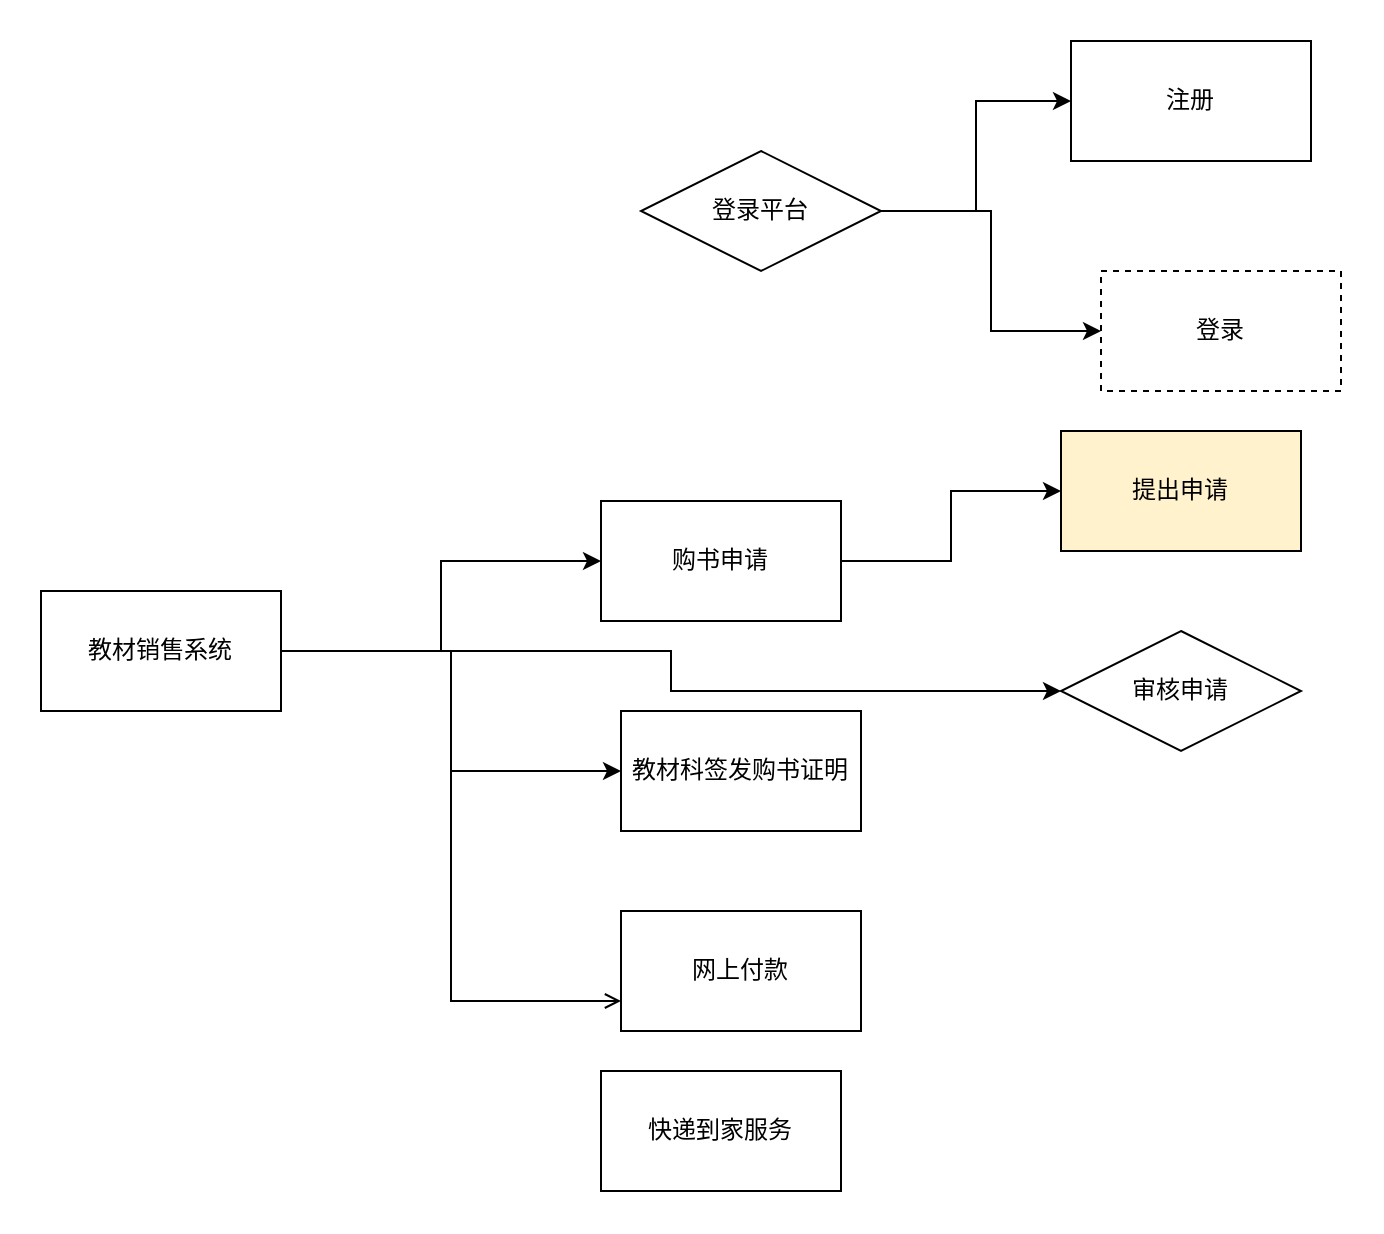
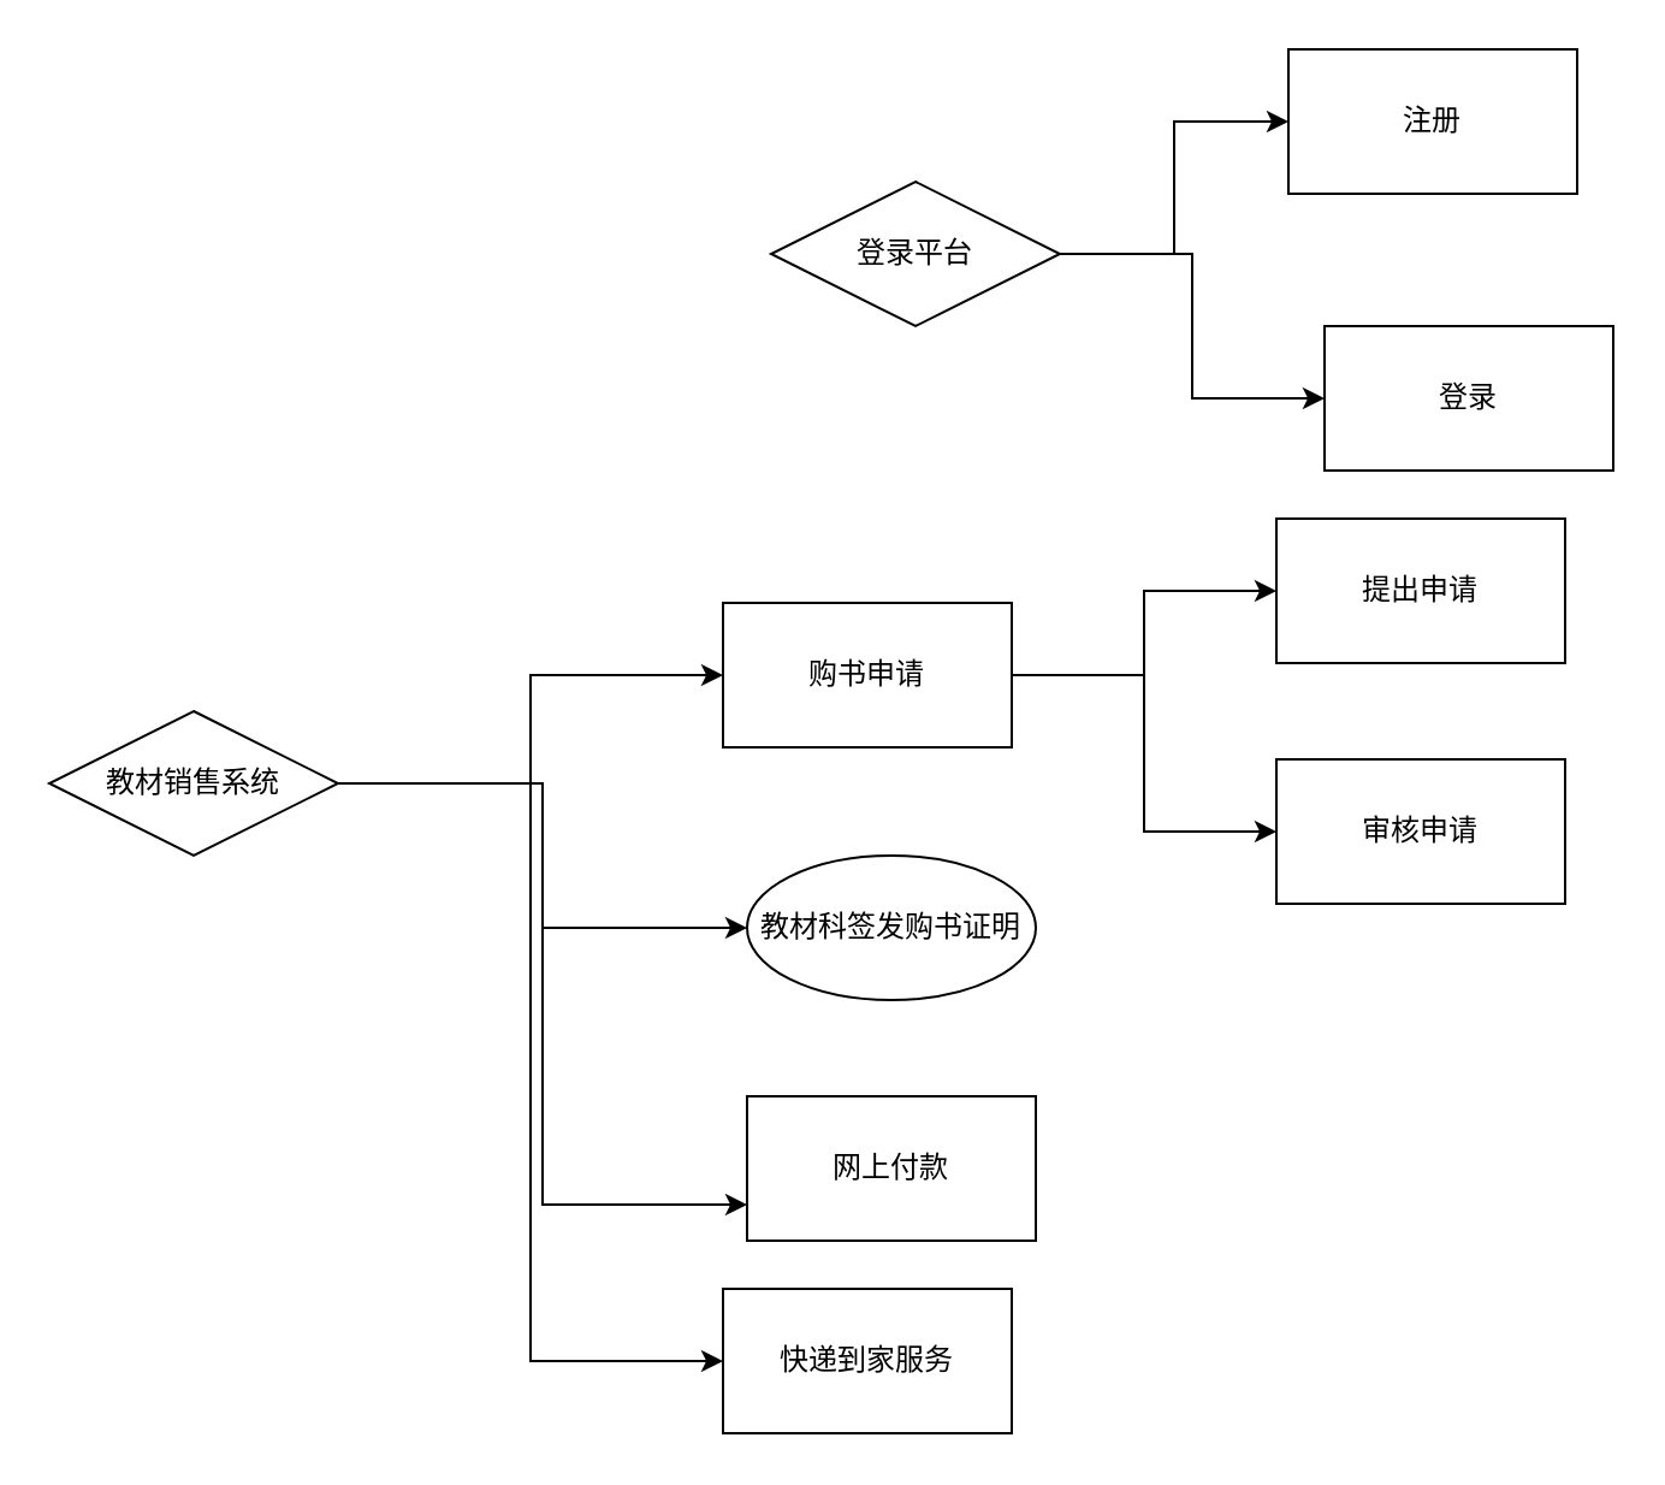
- <mxCell id="14" value="登录" style="whiteSpace=wrap;html=1;rounded=0;dashed=1;" parent="1" vertex="1"><mxGeometry x="550" y="135" width="120" height="60" as="geometry" /></mxCell>
+ <mxCell id="14" value="登录" style="whiteSpace=wrap;html=1;rounded=0;" parent="1" vertex="1"><mxGeometry x="550" y="135" width="120" height="60" as="geometry" /></mxCell>
- <mxCell id="19" value="提出申请" style="whiteSpace=wrap;html=1;rounded=0;fillColor=#fff2cc;" vertex="1" parent="1"><mxGeometry x="530" y="215" width="120" height="60" as="geometry" /></mxCell>
+ <mxCell id="19" value="提出申请" style="whiteSpace=wrap;html=1;rounded=0;" vertex="1" parent="1"><mxGeometry x="530" y="215" width="120" height="60" as="geometry" /></mxCell>
+ <mxCell id="11" style="edgeStyle=orthogonalEdgeStyle;rounded=0;orthogonalLoop=1;jettySize=auto;html=1;entryX=0;entryY=0.5;entryDx=0;entryDy=0;" edge="1" parent="1" source="12" target="20"><mxGeometry relative="1" as="geometry" /></mxCell>
- <mxCell id="6" value="教材销售系统" style="rounded=0;whiteSpace=wrap;html=1;" parent="1" vertex="1"><mxGeometry x="20" y="295" width="120" height="60" as="geometry" /></mxCell>
+ <mxCell id="6" value="教材销售系统" style="rhombus;whiteSpace=wrap;html=1;" parent="1" vertex="1"><mxGeometry x="20" y="295" width="120" height="60" as="geometry" /></mxCell>
- <mxCell id="5" style="edgeStyle=orthogonalEdgeStyle;rounded=0;orthogonalLoop=1;jettySize=auto;html=1;" parent="1" source="6" target="20" edge="1"><mxGeometry relative="1" as="geometry" /></mxCell>
+ <mxCell id="5" style="edgeStyle=orthogonalEdgeStyle;rounded=0;orthogonalLoop=1;jettySize=auto;html=1;entryX=0;entryY=0.5;entryDx=0;entryDy=0;" parent="1" source="6" target="17" edge="1"><mxGeometry relative="1" as="geometry" /></mxCell>
- <mxCell id="20" value="审核申请" style="rhombus;whiteSpace=wrap;html=1;" vertex="1" parent="1"><mxGeometry x="530" y="315" width="120" height="60" as="geometry" /></mxCell>
+ <mxCell id="20" value="审核申请" style="whiteSpace=wrap;html=1;rounded=0;" vertex="1" parent="1"><mxGeometry x="530" y="315" width="120" height="60" as="geometry" /></mxCell>
- <mxCell id="15" value="教材科签发购书证明" style="rounded=0;whiteSpace=wrap;html=1;" parent="1" vertex="1"><mxGeometry x="310" y="355" width="120" height="60" as="geometry" /></mxCell>
+ <mxCell id="15" value="教材科签发购书证明" style="ellipse;whiteSpace=wrap;html=1;" parent="1" vertex="1"><mxGeometry x="310" y="355" width="120" height="60" as="geometry" /></mxCell>
- <mxCell id="4" style="edgeStyle=orthogonalEdgeStyle;rounded=0;orthogonalLoop=1;jettySize=auto;html=1;entryX=0;entryY=0.75;entryDx=0;entryDy=0;endArrow=open;" parent="1" source="6" target="16" edge="1"><mxGeometry relative="1" as="geometry" /></mxCell>
+ <mxCell id="4" style="edgeStyle=orthogonalEdgeStyle;rounded=0;orthogonalLoop=1;jettySize=auto;html=1;entryX=0;entryY=0.75;entryDx=0;entryDy=0;" parent="1" source="6" target="16" edge="1"><mxGeometry relative="1" as="geometry" /></mxCell>
